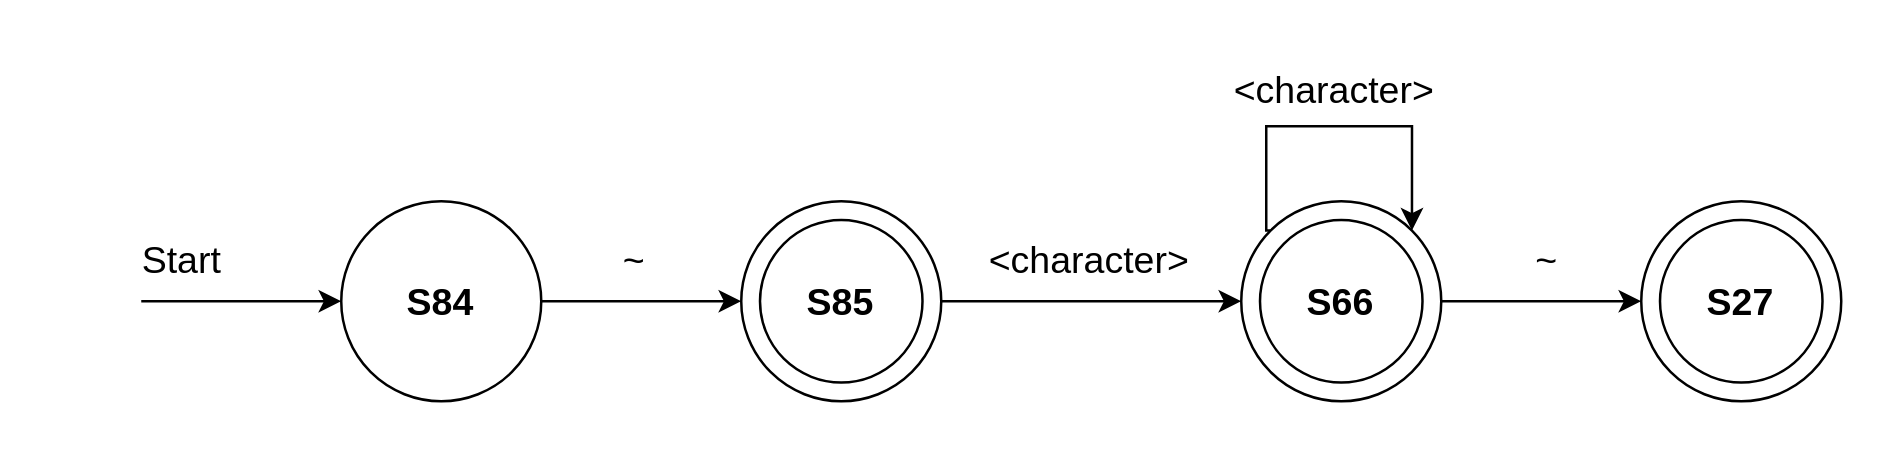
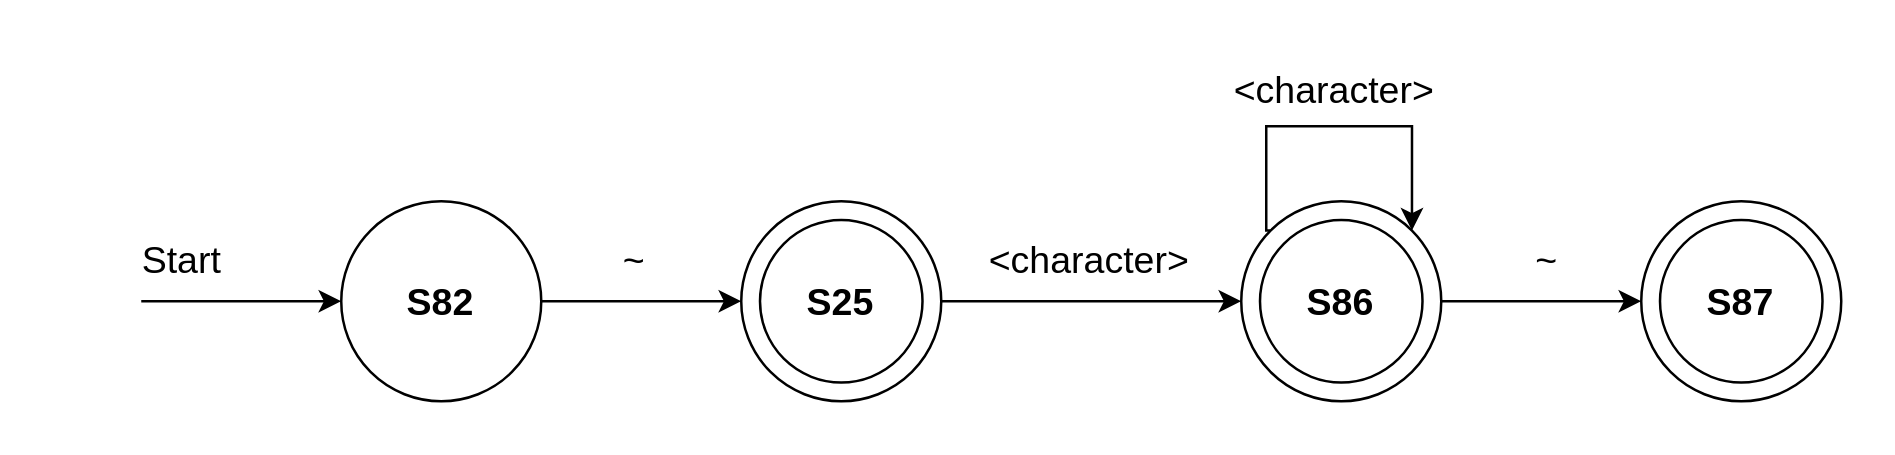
- <mxCell id="6" value="&lt;b style=&quot;font-size: 15px;&quot;&gt;S84&lt;/b&gt;" style="text;html=1;strokeColor=none;fillColor=none;align=center;verticalAlign=middle;whiteSpace=wrap;rounded=0;fontSize=15;" vertex="1" parent="1"><mxGeometry x="146" y="105" width="60" height="30" as="geometry" /></mxCell>
+ <mxCell id="6" value="&lt;b style=&quot;font-size: 15px;&quot;&gt;S82&lt;/b&gt;" style="text;html=1;strokeColor=none;fillColor=none;align=center;verticalAlign=middle;whiteSpace=wrap;rounded=0;fontSize=15;" vertex="1" parent="1"><mxGeometry x="146" y="105" width="60" height="30" as="geometry" /></mxCell>
- <mxCell id="15" value="&lt;b&gt;&lt;font style=&quot;font-size: 15px;&quot;&gt;S85&lt;/font&gt;&lt;/b&gt;" style="text;html=1;strokeColor=none;fillColor=none;align=center;verticalAlign=middle;whiteSpace=wrap;rounded=0;" vertex="1" parent="1"><mxGeometry x="306" y="105" width="60" height="30" as="geometry" /></mxCell>
+ <mxCell id="15" value="&lt;b&gt;&lt;font style=&quot;font-size: 15px;&quot;&gt;S25&lt;/font&gt;&lt;/b&gt;" style="text;html=1;strokeColor=none;fillColor=none;align=center;verticalAlign=middle;whiteSpace=wrap;rounded=0;" vertex="1" parent="1"><mxGeometry x="306" y="105" width="60" height="30" as="geometry" /></mxCell>
- <mxCell id="12" value="&lt;b&gt;&lt;font style=&quot;font-size: 15px;&quot;&gt;S66&lt;/font&gt;&lt;/b&gt;" style="text;html=1;strokeColor=none;fillColor=none;align=center;verticalAlign=middle;whiteSpace=wrap;rounded=0;" vertex="1" parent="1"><mxGeometry x="506" y="105" width="60" height="30" as="geometry" /></mxCell>
+ <mxCell id="12" value="&lt;b&gt;&lt;font style=&quot;font-size: 15px;&quot;&gt;S86&lt;/font&gt;&lt;/b&gt;" style="text;html=1;strokeColor=none;fillColor=none;align=center;verticalAlign=middle;whiteSpace=wrap;rounded=0;" vertex="1" parent="1"><mxGeometry x="506" y="105" width="60" height="30" as="geometry" /></mxCell>
- <mxCell id="19" value="&lt;b&gt;&lt;font style=&quot;font-size: 15px;&quot;&gt;S27&lt;/font&gt;&lt;/b&gt;" style="text;html=1;strokeColor=none;fillColor=none;align=center;verticalAlign=middle;whiteSpace=wrap;rounded=0;" vertex="1" parent="1"><mxGeometry x="666" y="105" width="60" height="30" as="geometry" /></mxCell>
+ <mxCell id="19" value="&lt;b&gt;&lt;font style=&quot;font-size: 15px;&quot;&gt;S87&lt;/font&gt;&lt;/b&gt;" style="text;html=1;strokeColor=none;fillColor=none;align=center;verticalAlign=middle;whiteSpace=wrap;rounded=0;" vertex="1" parent="1"><mxGeometry x="666" y="105" width="60" height="30" as="geometry" /></mxCell>
